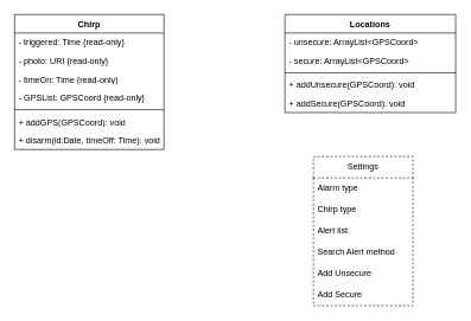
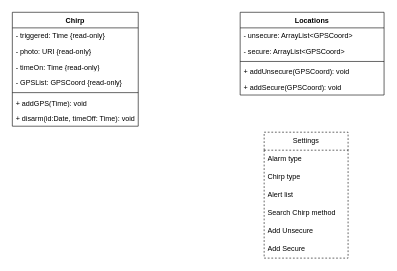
- <mxCell id="8" value="+ addGPS(GPSCoord): void" style="text;strokeColor=none;fillColor=none;align=left;verticalAlign=top;spacingLeft=4;spacingRight=4;overflow=hidden;rotatable=0;points=[[0,0.5],[1,0.5]];portConstraint=eastwest;whiteSpace=wrap;html=1;" parent="2" vertex="1"><mxGeometry y="138" width="210" height="26" as="geometry" /></mxCell>
+ <mxCell id="8" value="+ addGPS(Time): void" style="text;strokeColor=none;fillColor=none;align=left;verticalAlign=top;spacingLeft=4;spacingRight=4;overflow=hidden;rotatable=0;points=[[0,0.5],[1,0.5]];portConstraint=eastwest;whiteSpace=wrap;html=1;" parent="2" vertex="1"><mxGeometry y="138" width="210" height="26" as="geometry" /></mxCell>
- <mxCell id="20" value="Search Alert method" style="text;strokeColor=none;fillColor=none;align=left;verticalAlign=middle;spacingLeft=4;spacingRight=4;overflow=hidden;points=[[0,0.5],[1,0.5]];portConstraint=eastwest;rotatable=0;whiteSpace=wrap;html=1;" parent="16" vertex="1"><mxGeometry y="120" width="140" height="30" as="geometry" /></mxCell>
+ <mxCell id="20" value="Search Chirp method" style="text;strokeColor=none;fillColor=none;align=left;verticalAlign=middle;spacingLeft=4;spacingRight=4;overflow=hidden;points=[[0,0.5],[1,0.5]];portConstraint=eastwest;rotatable=0;whiteSpace=wrap;html=1;" parent="16" vertex="1"><mxGeometry y="120" width="140" height="30" as="geometry" /></mxCell>
